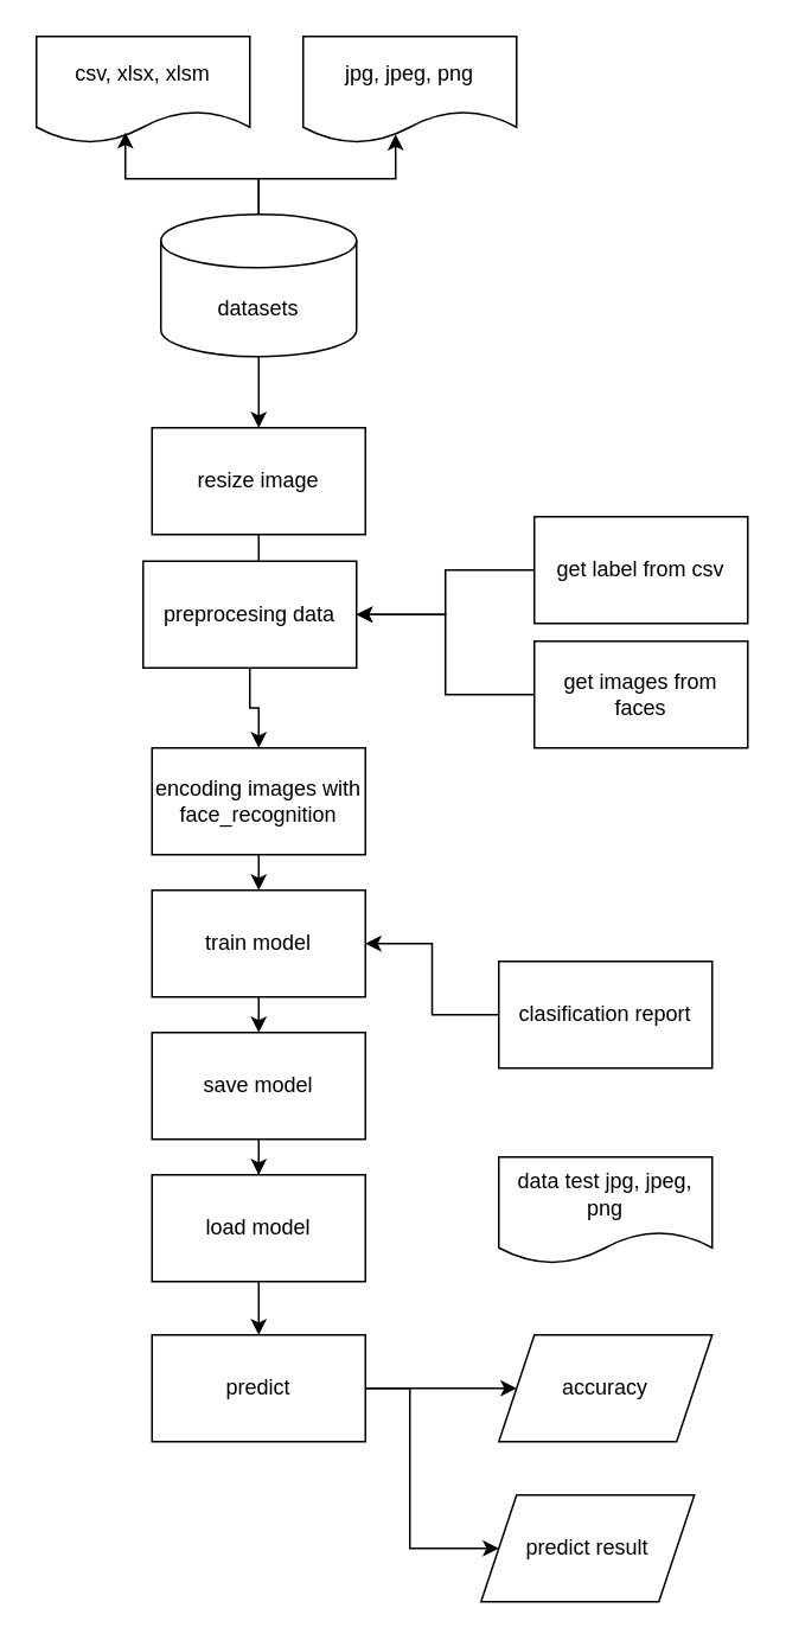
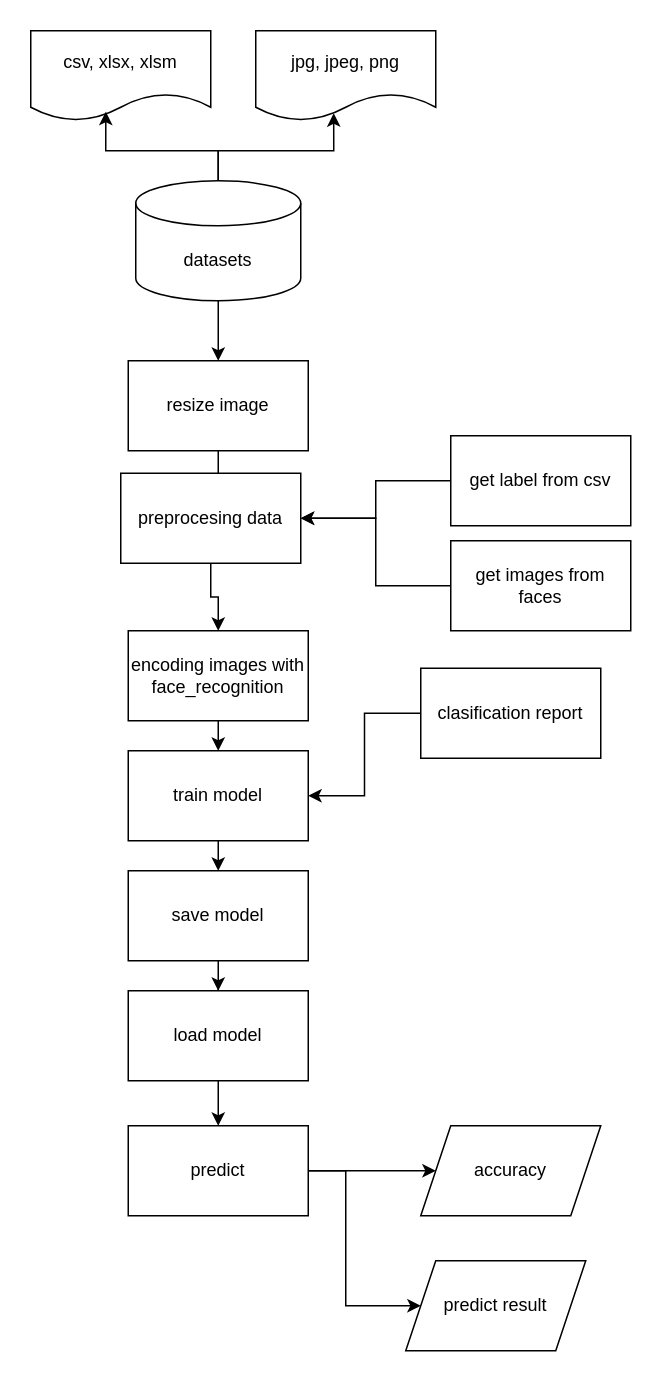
- <mxCell id="21" value="clasification report" style="rounded=0;whiteSpace=wrap;html=1;" parent="1" vertex="1"><mxGeometry x="280" y="540" width="120" height="60" as="geometry" /></mxCell>
+ <mxCell id="21" value="clasification report" style="rounded=0;whiteSpace=wrap;html=1;" parent="1" vertex="1"><mxGeometry x="280" y="445" width="120" height="60" as="geometry" /></mxCell>
- <mxCell id="22" value="data test jpg, jpeg, png" style="shape=document;whiteSpace=wrap;html=1;boundedLbl=1;" parent="1" vertex="1"><mxGeometry x="280" y="650" width="120" height="60" as="geometry" /></mxCell>
